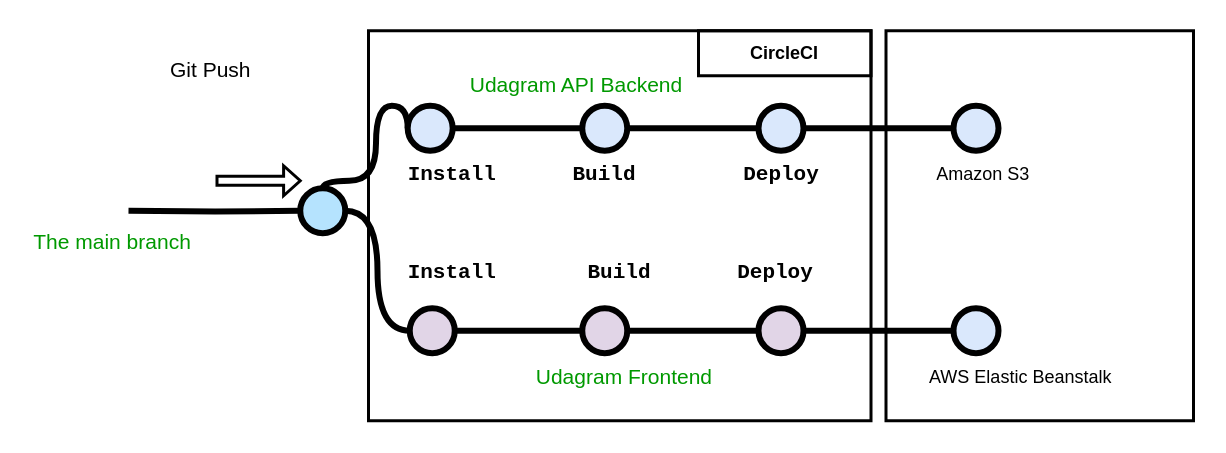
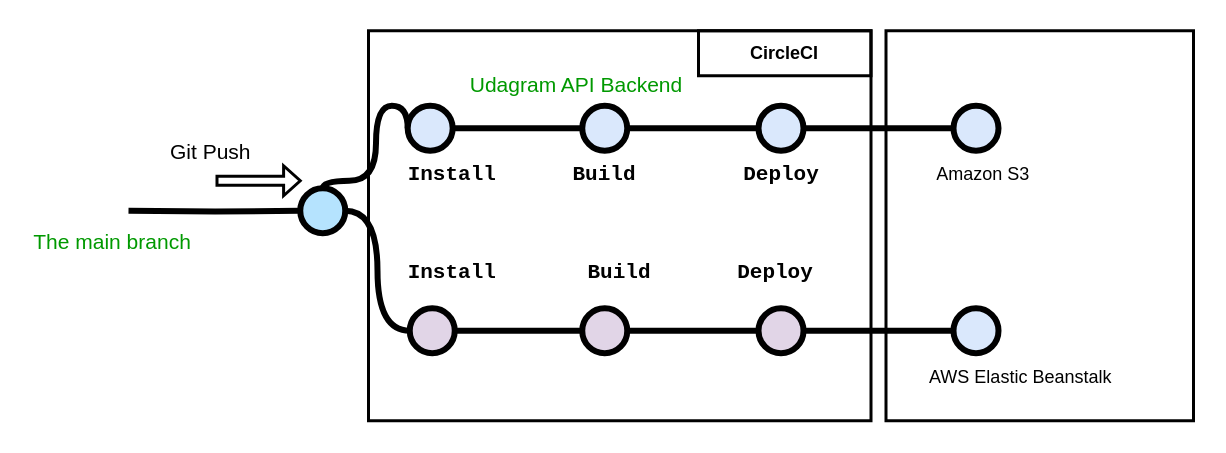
- <mxCell id="21" value="Git Push" style="text;html=1;strokeColor=none;fillColor=none;align=center;verticalAlign=middle;whiteSpace=wrap;overflow=hidden;fontSize=14;" parent="1" vertex="1"><mxGeometry x="105" y="35" width="70" height="20" as="geometry" /></mxCell>
+ <mxCell id="21" value="Git Push" style="text;html=1;strokeColor=none;fillColor=none;align=center;verticalAlign=middle;whiteSpace=wrap;overflow=hidden;fontSize=14;" parent="1" vertex="1"><mxGeometry x="105" y="90" width="70" height="20" as="geometry" /></mxCell>
- <mxCell id="27" value="Udagram Frontend" style="text;html=1;strokeColor=none;fillColor=none;align=left;verticalAlign=middle;whiteSpace=wrap;overflow=hidden;fontSize=14;fontStyle=0;fontColor=#009900;" vertex="1" parent="1"><mxGeometry x="355" y="240" width="202.25" height="20" as="geometry" /></mxCell>
